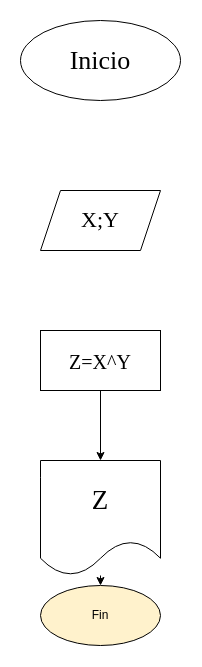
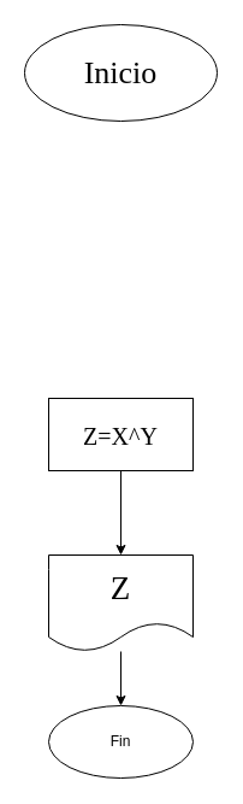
- <mxCell id="3" value="X;Y" style="shape=parallelogram;perimeter=parallelogramPerimeter;whiteSpace=wrap;html=1;fixedSize=1;fontFamily=Comic Sans MS;fontSize=22;" vertex="1" parent="1"><mxGeometry x="40" y="190" width="120" height="60" as="geometry" /></mxCell>
- <mxCell id="8" value="Z" style="shape=document;whiteSpace=wrap;html=1;boundedLbl=1;fontFamily=Comic Sans MS;fontSize=27;" vertex="1" parent="1"><mxGeometry x="40" y="460" width="120" height="115" as="geometry" /></mxCell>
+ <mxCell id="8" value="Z" style="shape=document;whiteSpace=wrap;html=1;boundedLbl=1;fontFamily=Comic Sans MS;fontSize=27;" vertex="1" parent="1"><mxGeometry x="40" y="460" width="120" height="80" as="geometry" /></mxCell>
- <mxCell id="6" value="Fin" style="ellipse;whiteSpace=wrap;html=1;fillColor=#fff2cc;" vertex="1" parent="1"><mxGeometry x="40" y="585" width="120" height="60" as="geometry" /></mxCell>
+ <mxCell id="6" value="Fin" style="ellipse;whiteSpace=wrap;html=1;" vertex="1" parent="1"><mxGeometry x="40" y="585" width="120" height="60" as="geometry" /></mxCell>
